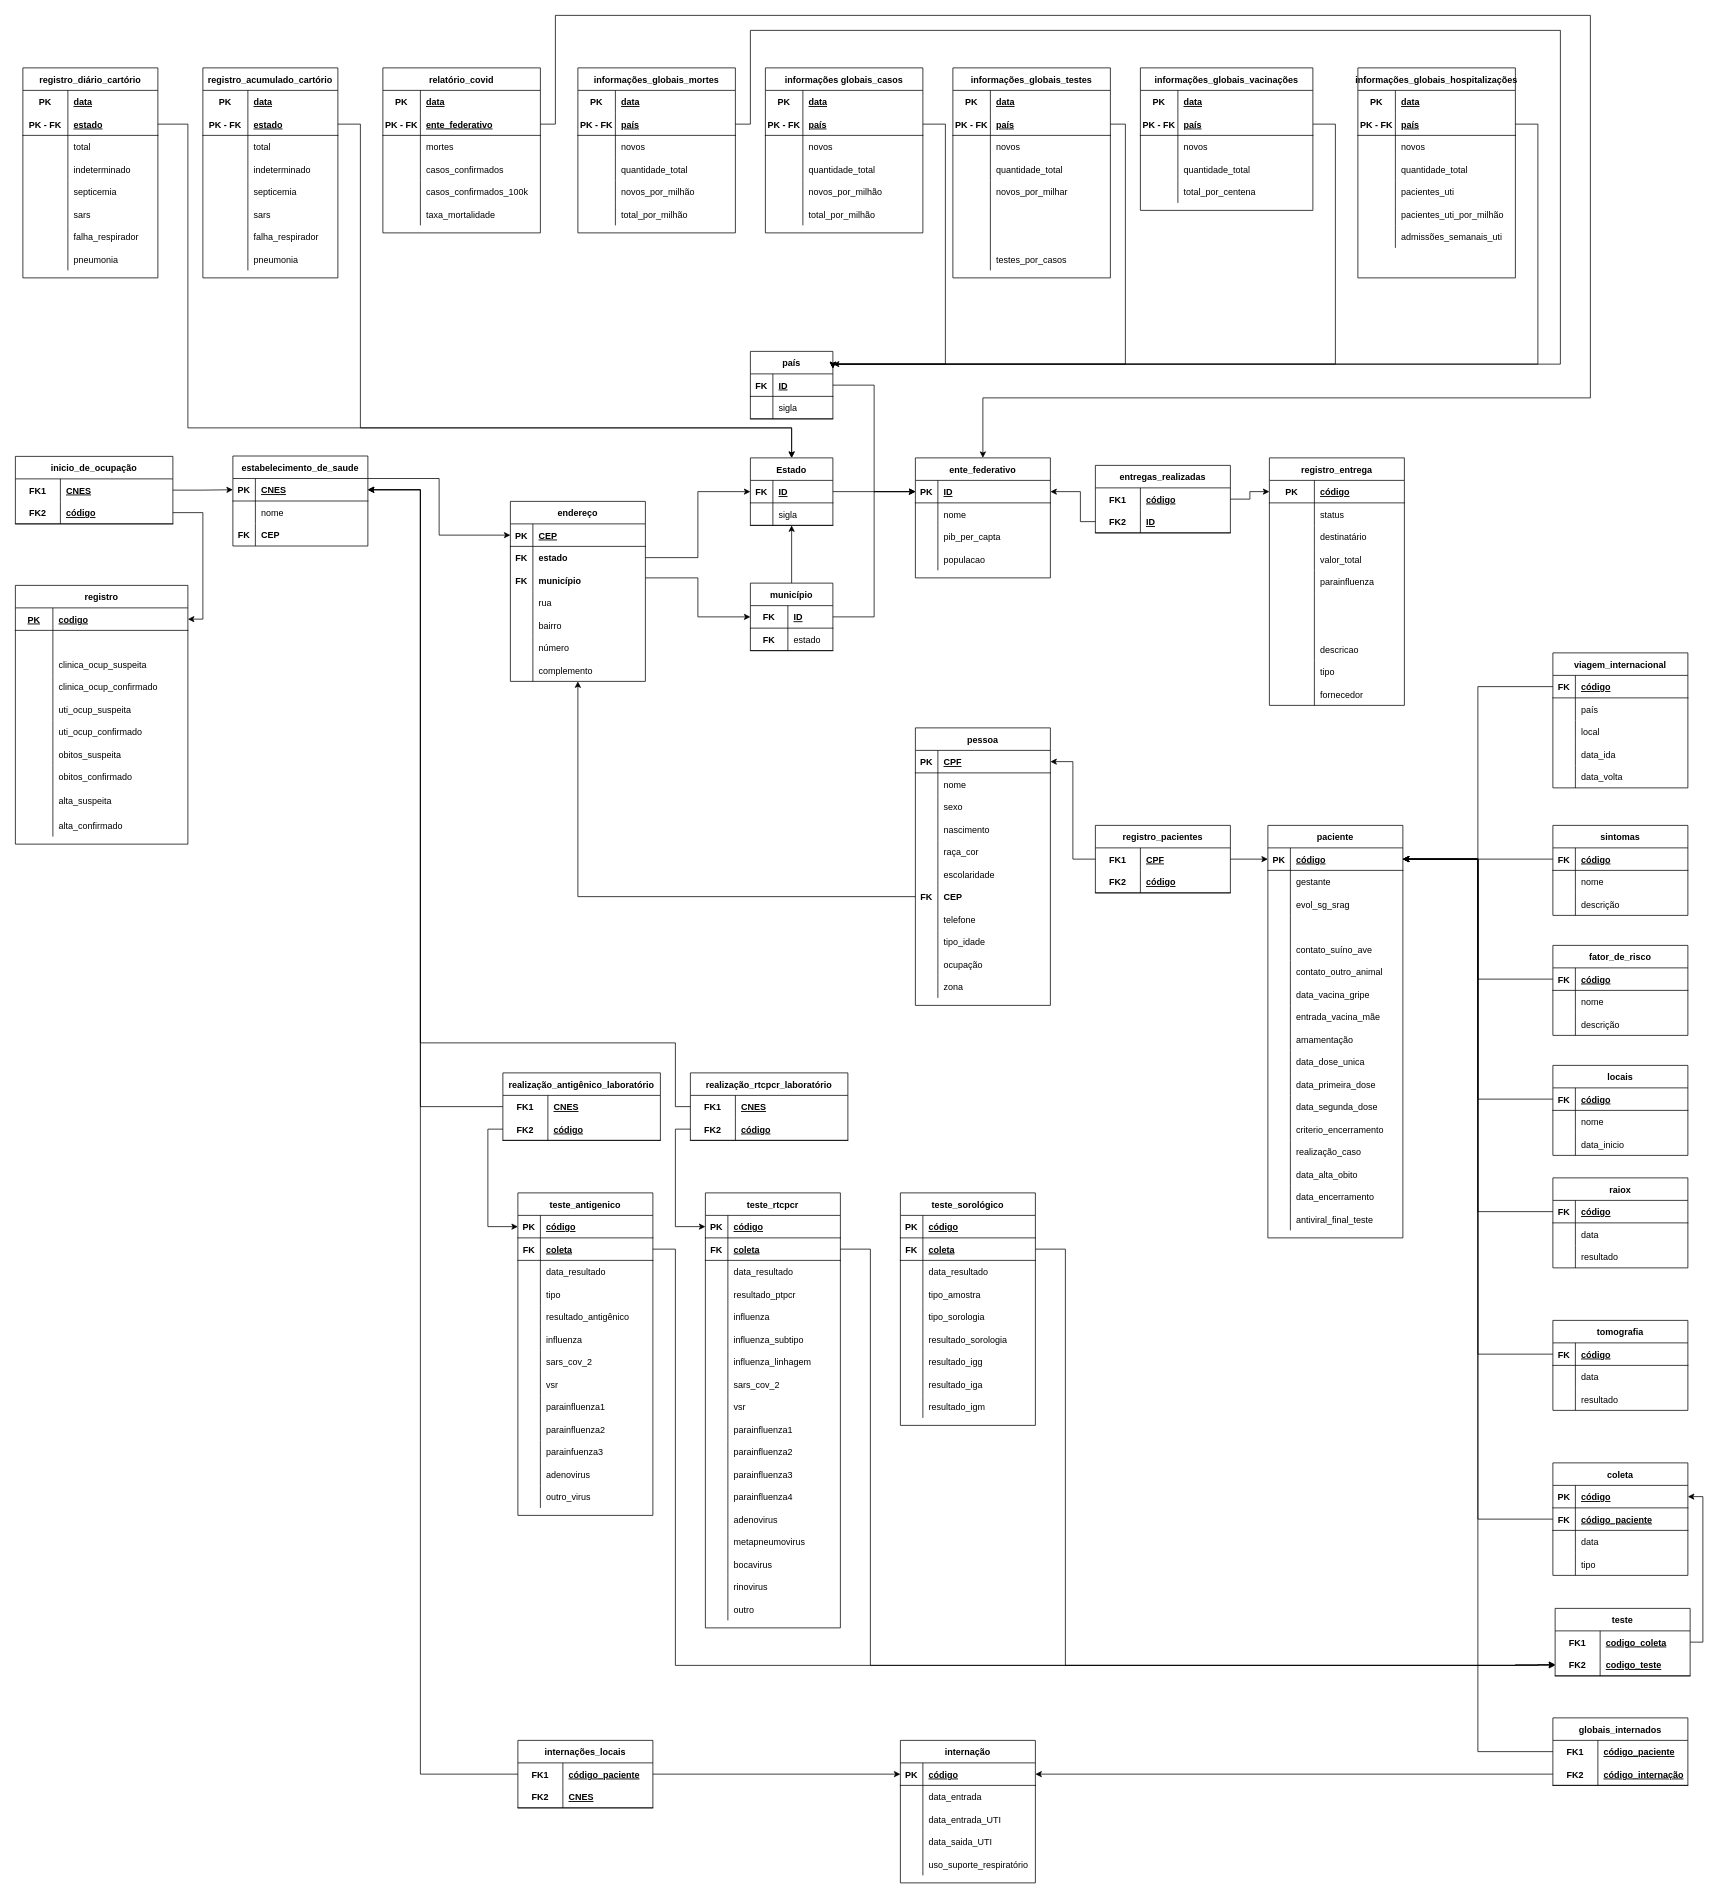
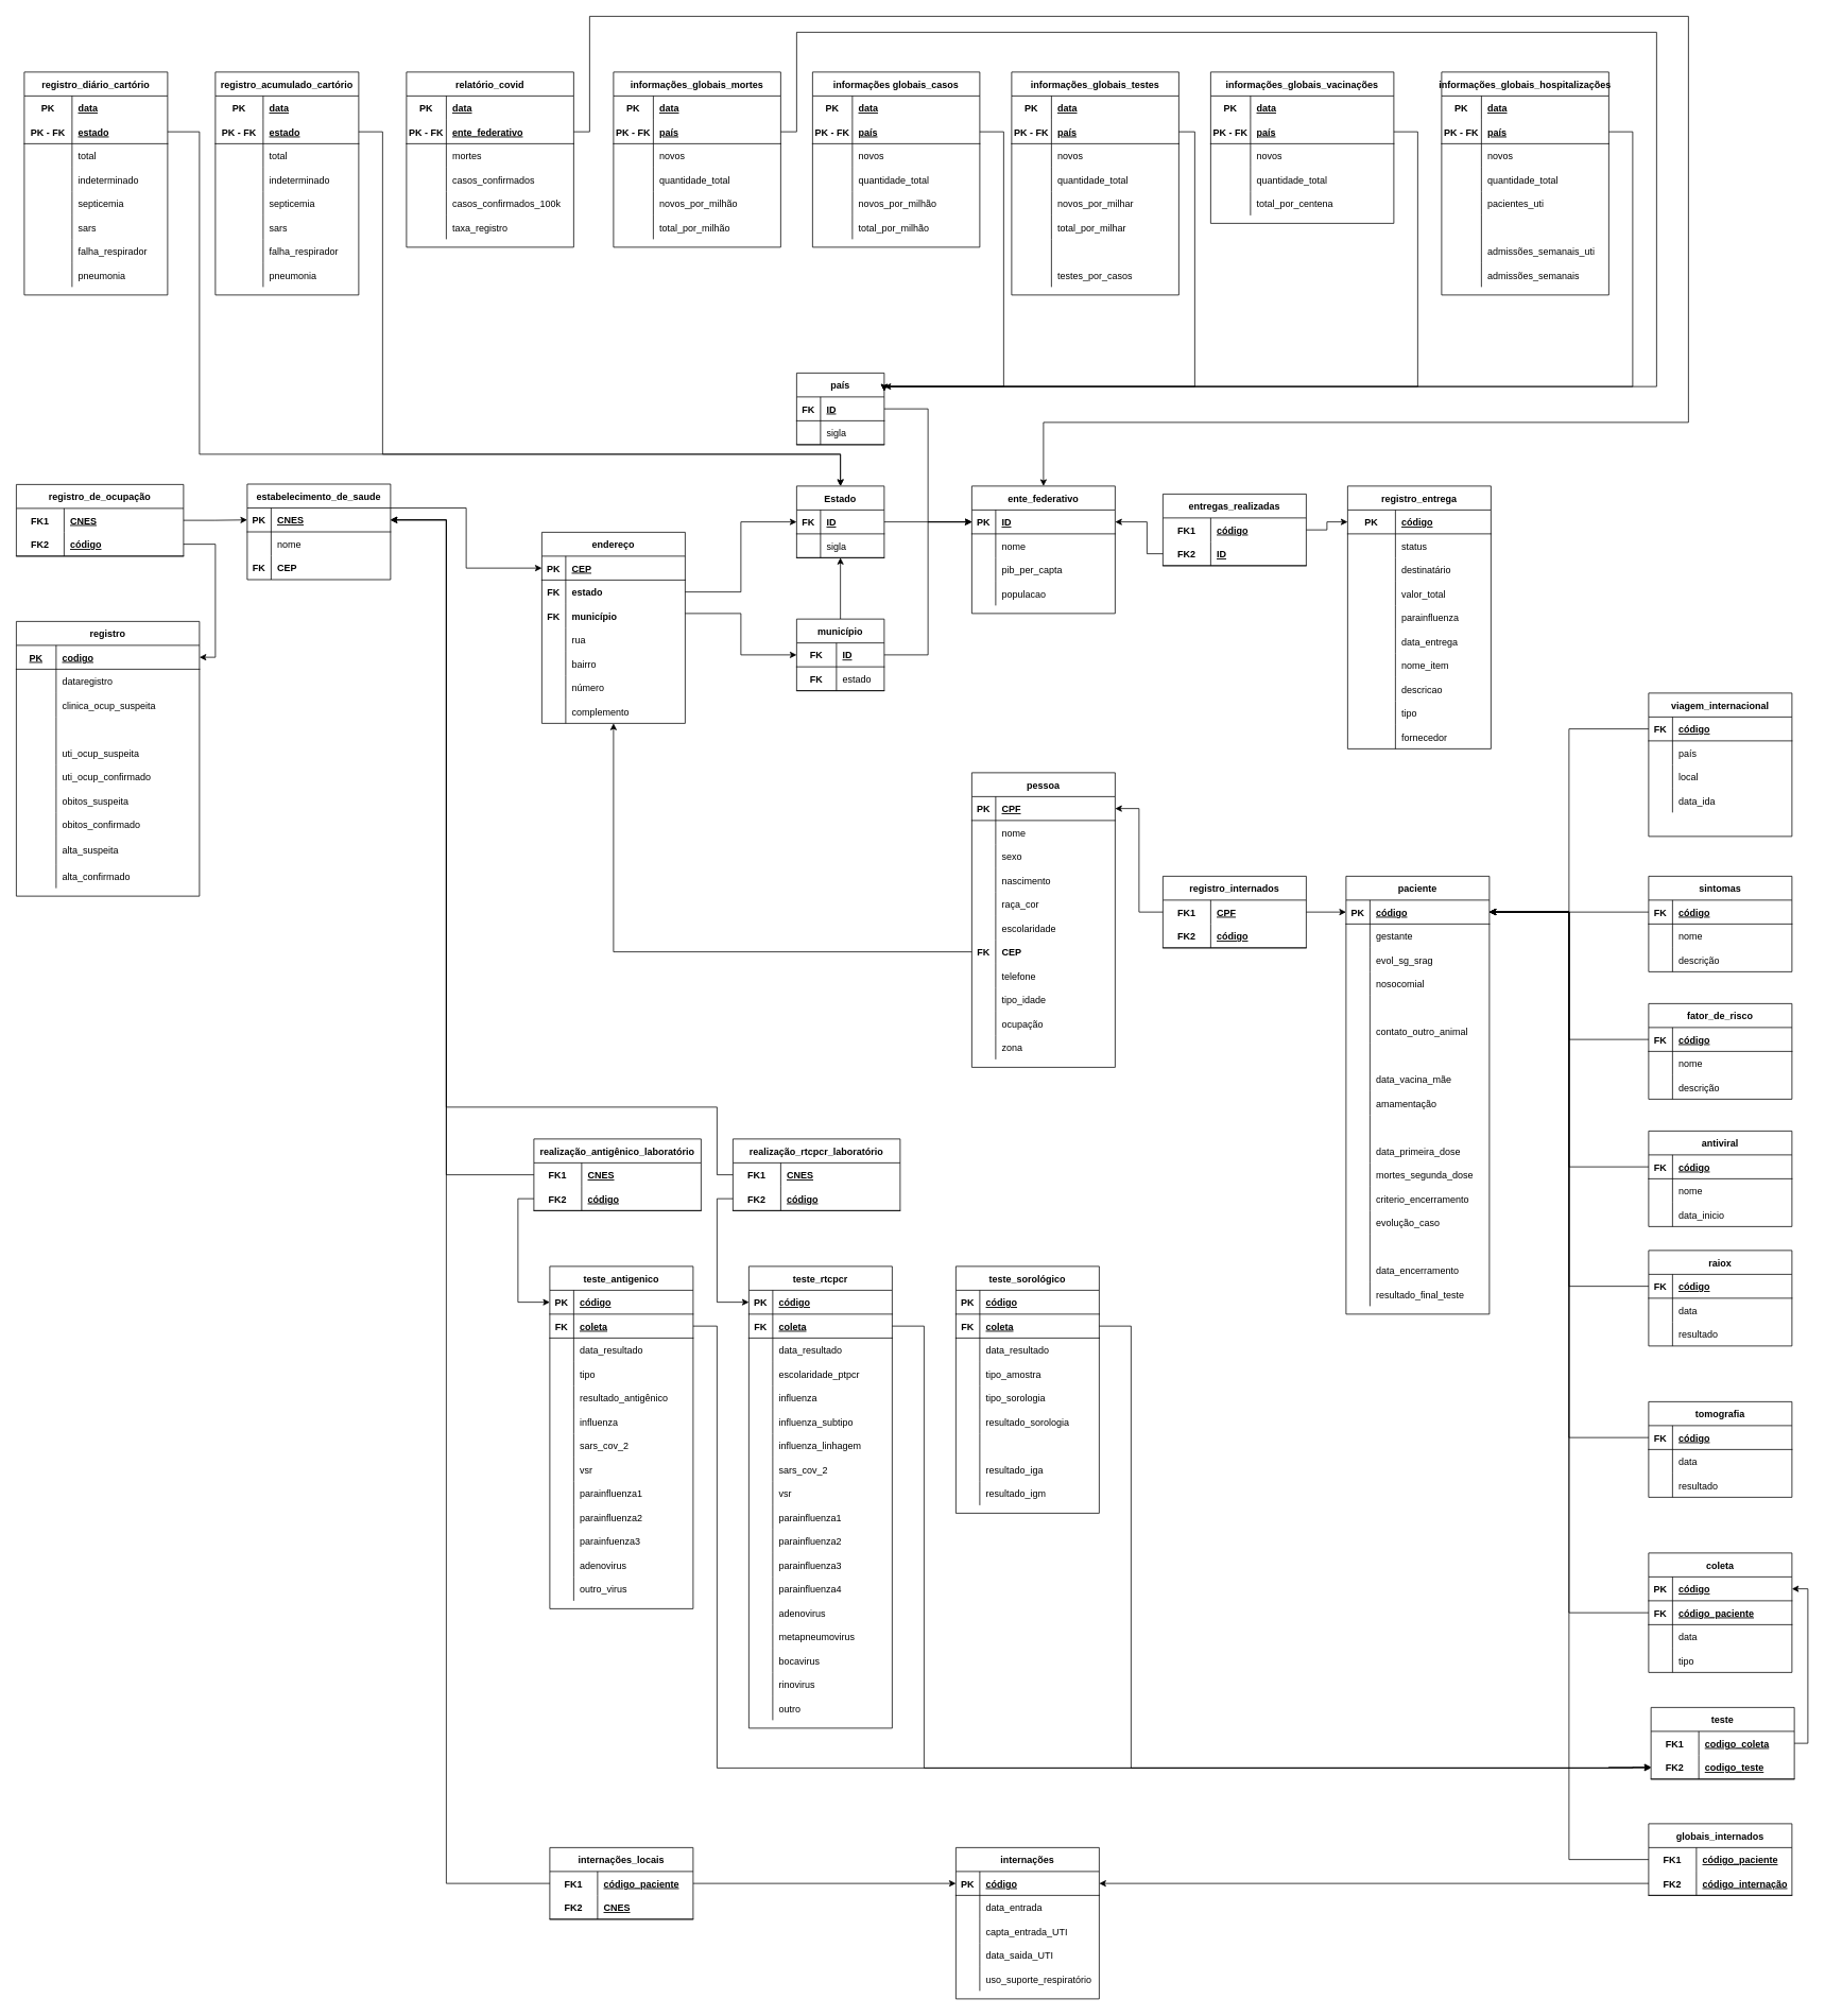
+ <mxCell id="621" value="total_por_milhar" style="shape=partialRectangle;connectable=0;fillColor=none;top=0;left=0;bottom=0;right=0;align=left;spacingLeft=6;overflow=hidden;" parent="619" vertex="1"><mxGeometry x="50" width="160" height="30" as="geometry" /></mxCell>
- <mxCell id="661" value="pacientes_uti_por_milhão" style="shape=partialRectangle;connectable=0;fillColor=none;top=0;left=0;bottom=0;right=0;align=left;spacingLeft=6;overflow=hidden;" parent="659" vertex="1"><mxGeometry x="50" width="160" height="30" as="geometry" /></mxCell>
- <mxCell id="563" value="taxa_mortalidade" style="shape=partialRectangle;connectable=0;fillColor=none;top=0;left=0;bottom=0;right=0;align=left;spacingLeft=6;overflow=hidden;" parent="561" vertex="1"><mxGeometry x="50" width="160" height="30" as="geometry" /></mxCell>
+ <mxCell id="563" value="taxa_registro" style="shape=partialRectangle;connectable=0;fillColor=none;top=0;left=0;bottom=0;right=0;align=left;spacingLeft=6;overflow=hidden;" parent="561" vertex="1"><mxGeometry x="50" width="160" height="30" as="geometry" /></mxCell>
+ <mxCell id="667" value="admissões_semanais" style="shape=partialRectangle;connectable=0;fillColor=none;top=0;left=0;bottom=0;right=0;align=left;spacingLeft=6;overflow=hidden;" parent="665" vertex="1"><mxGeometry x="50" width="160" height="30" as="geometry" /></mxCell>
- <mxCell id="695" value="inicio_de_ocupação" style="shape=table;startSize=30;container=1;collapsible=1;childLayout=tableLayout;fixedRows=1;rowLines=0;fontStyle=1;align=center;resizeLast=1;" parent="1" vertex="1"><mxGeometry x="20" y="608" width="210" height="90" as="geometry" /></mxCell>
+ <mxCell id="695" value="registro_de_ocupação" style="shape=table;startSize=30;container=1;collapsible=1;childLayout=tableLayout;fixedRows=1;rowLines=0;fontStyle=1;align=center;resizeLast=1;" parent="1" vertex="1"><mxGeometry x="20" y="608" width="210" height="90" as="geometry" /></mxCell>
+ <mxCell id="61" value="data_entrega" style="shape=partialRectangle;connectable=0;fillColor=none;top=0;left=0;bottom=0;right=0;align=left;spacingLeft=6;overflow=hidden;" parent="59" vertex="1"><mxGeometry x="60" width="120" height="30" as="geometry" /></mxCell>
+ <mxCell id="64" value="nome_item" style="shape=partialRectangle;connectable=0;fillColor=none;top=0;left=0;bottom=0;right=0;align=left;spacingLeft=6;overflow=hidden;" parent="62" vertex="1"><mxGeometry x="60" width="120" height="30" as="geometry" /></mxCell>
+ <mxCell id="8" value="dataregistro" style="shape=partialRectangle;connectable=0;fillColor=none;top=0;left=0;bottom=0;right=0;align=left;spacingLeft=6;overflow=hidden;fontStyle=0" parent="6" vertex="1"><mxGeometry x="50" width="180" height="30" as="geometry" /></mxCell>
- <mxCell id="14" value="clinica_ocup_confirmado" style="shape=partialRectangle;connectable=0;fillColor=none;top=0;left=0;bottom=0;right=0;align=left;spacingLeft=6;overflow=hidden;" parent="12" vertex="1"><mxGeometry x="50" width="180" height="30" as="geometry" /></mxCell>
- <mxCell id="229" value="data_volta" style="shape=partialRectangle;connectable=0;fillColor=none;top=0;left=0;bottom=0;right=0;align=left;spacingLeft=6;overflow=hidden;" parent="227" vertex="1"><mxGeometry x="30" width="150" height="30" as="geometry" /></mxCell>
- <mxCell id="205" value="registro_pacientes" style="shape=table;startSize=30;container=1;collapsible=1;childLayout=tableLayout;fixedRows=1;rowLines=0;fontStyle=1;align=center;resizeLast=1;" parent="1" vertex="1"><mxGeometry x="1460" y="1100" width="180" height="90" as="geometry" /></mxCell>
+ <mxCell id="205" value="registro_internados" style="shape=table;startSize=30;container=1;collapsible=1;childLayout=tableLayout;fixedRows=1;rowLines=0;fontStyle=1;align=center;resizeLast=1;" parent="1" vertex="1"><mxGeometry x="1460" y="1100" width="180" height="90" as="geometry" /></mxCell>
+ <mxCell id="165" value="nosocomial" style="shape=partialRectangle;connectable=0;fillColor=none;top=0;left=0;bottom=0;right=0;align=left;spacingLeft=6;overflow=hidden;" parent="163" vertex="1"><mxGeometry x="30" width="150" height="30" as="geometry" /></mxCell>
- <mxCell id="168" value="contato_suíno_ave" style="shape=partialRectangle;connectable=0;fillColor=none;top=0;left=0;bottom=0;right=0;align=left;spacingLeft=6;overflow=hidden;" parent="166" vertex="1"><mxGeometry x="30" width="150" height="30" as="geometry" /></mxCell>
- <mxCell id="174" value="data_vacina_gripe" style="shape=partialRectangle;connectable=0;fillColor=none;top=0;left=0;bottom=0;right=0;align=left;spacingLeft=6;overflow=hidden;" parent="172" vertex="1"><mxGeometry x="30" width="150" height="30" as="geometry" /></mxCell>
- <mxCell id="177" value="entrada_vacina_mãe" style="shape=partialRectangle;connectable=0;fillColor=none;top=0;left=0;bottom=0;right=0;align=left;spacingLeft=6;overflow=hidden;" parent="175" vertex="1"><mxGeometry x="30" width="150" height="30" as="geometry" /></mxCell>
+ <mxCell id="177" value="data_vacina_mãe" style="shape=partialRectangle;connectable=0;fillColor=none;top=0;left=0;bottom=0;right=0;align=left;spacingLeft=6;overflow=hidden;" parent="175" vertex="1"><mxGeometry x="30" width="150" height="30" as="geometry" /></mxCell>
- <mxCell id="183" value="data_dose_unica" style="shape=partialRectangle;connectable=0;fillColor=none;top=0;left=0;bottom=0;right=0;align=left;spacingLeft=6;overflow=hidden;" parent="181" vertex="1"><mxGeometry x="30" width="150" height="30" as="geometry" /></mxCell>
- <mxCell id="255" value="locais" style="shape=table;startSize=30;container=1;collapsible=1;childLayout=tableLayout;fixedRows=1;rowLines=0;fontStyle=1;align=center;resizeLast=1;" parent="1" vertex="1"><mxGeometry x="2070" y="1420" width="180" height="120" as="geometry" /></mxCell>
+ <mxCell id="255" value="antiviral" style="shape=table;startSize=30;container=1;collapsible=1;childLayout=tableLayout;fixedRows=1;rowLines=0;fontStyle=1;align=center;resizeLast=1;" parent="1" vertex="1"><mxGeometry x="2070" y="1420" width="180" height="120" as="geometry" /></mxCell>
- <mxCell id="189" value="data_segunda_dose" style="shape=partialRectangle;connectable=0;fillColor=none;top=0;left=0;bottom=0;right=0;align=left;spacingLeft=6;overflow=hidden;" parent="187" vertex="1"><mxGeometry x="30" width="150" height="30" as="geometry" /></mxCell>
+ <mxCell id="189" value="mortes_segunda_dose" style="shape=partialRectangle;connectable=0;fillColor=none;top=0;left=0;bottom=0;right=0;align=left;spacingLeft=6;overflow=hidden;" parent="187" vertex="1"><mxGeometry x="30" width="150" height="30" as="geometry" /></mxCell>
- <mxCell id="195" value="realização_caso" style="shape=partialRectangle;connectable=0;fillColor=none;top=0;left=0;bottom=0;right=0;align=left;spacingLeft=6;overflow=hidden;" parent="193" vertex="1"><mxGeometry x="30" width="150" height="30" as="geometry" /></mxCell>
+ <mxCell id="195" value="evolução_caso" style="shape=partialRectangle;connectable=0;fillColor=none;top=0;left=0;bottom=0;right=0;align=left;spacingLeft=6;overflow=hidden;" parent="193" vertex="1"><mxGeometry x="30" width="150" height="30" as="geometry" /></mxCell>
- <mxCell id="198" value="data_alta_obito" style="shape=partialRectangle;connectable=0;fillColor=none;top=0;left=0;bottom=0;right=0;align=left;spacingLeft=6;overflow=hidden;" parent="196" vertex="1"><mxGeometry x="30" width="150" height="30" as="geometry" /></mxCell>
- <mxCell id="204" value="antiviral_final_teste" style="shape=partialRectangle;connectable=0;fillColor=none;top=0;left=0;bottom=0;right=0;align=left;spacingLeft=6;overflow=hidden;" parent="202" vertex="1"><mxGeometry x="30" width="150" height="30" as="geometry" /></mxCell>
+ <mxCell id="204" value="resultado_final_teste" style="shape=partialRectangle;connectable=0;fillColor=none;top=0;left=0;bottom=0;right=0;align=left;spacingLeft=6;overflow=hidden;" parent="202" vertex="1"><mxGeometry x="30" width="150" height="30" as="geometry" /></mxCell>
- <mxCell id="388" value="resultado_ptpcr" style="shape=partialRectangle;connectable=0;fillColor=none;top=0;left=0;bottom=0;right=0;align=left;spacingLeft=6;overflow=hidden;" parent="386" vertex="1"><mxGeometry x="30" width="150" height="30" as="geometry" /></mxCell>
+ <mxCell id="388" value="escolaridade_ptpcr" style="shape=partialRectangle;connectable=0;fillColor=none;top=0;left=0;bottom=0;right=0;align=left;spacingLeft=6;overflow=hidden;" parent="386" vertex="1"><mxGeometry x="30" width="150" height="30" as="geometry" /></mxCell>
- <mxCell id="452" value="resultado_igg" style="shape=partialRectangle;connectable=0;fillColor=none;top=0;left=0;bottom=0;right=0;align=left;spacingLeft=6;overflow=hidden;" parent="450" vertex="1"><mxGeometry x="30" width="150" height="30" as="geometry" /></mxCell>
- <mxCell id="266" value="internação" style="shape=table;startSize=30;container=1;collapsible=1;childLayout=tableLayout;fixedRows=1;rowLines=0;fontStyle=1;align=center;resizeLast=1;" parent="1" vertex="1"><mxGeometry x="1200" y="2320" width="180" height="190" as="geometry" /></mxCell>
+ <mxCell id="266" value="internações" style="shape=table;startSize=30;container=1;collapsible=1;childLayout=tableLayout;fixedRows=1;rowLines=0;fontStyle=1;align=center;resizeLast=1;" parent="1" vertex="1"><mxGeometry x="1200" y="2320" width="180" height="190" as="geometry" /></mxCell>
- <mxCell id="275" value="data_entrada_UTI" style="shape=partialRectangle;connectable=0;fillColor=none;top=0;left=0;bottom=0;right=0;align=left;spacingLeft=6;overflow=hidden;" parent="273" vertex="1"><mxGeometry x="30" width="150" height="30" as="geometry" /></mxCell>
+ <mxCell id="275" value="capta_entrada_UTI" style="shape=partialRectangle;connectable=0;fillColor=none;top=0;left=0;bottom=0;right=0;align=left;spacingLeft=6;overflow=hidden;" parent="273" vertex="1"><mxGeometry x="30" width="150" height="30" as="geometry" /></mxCell>
